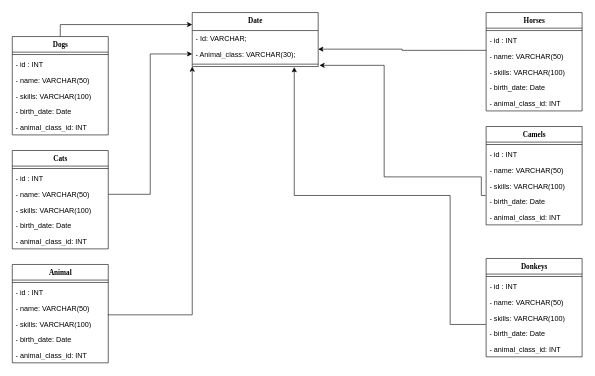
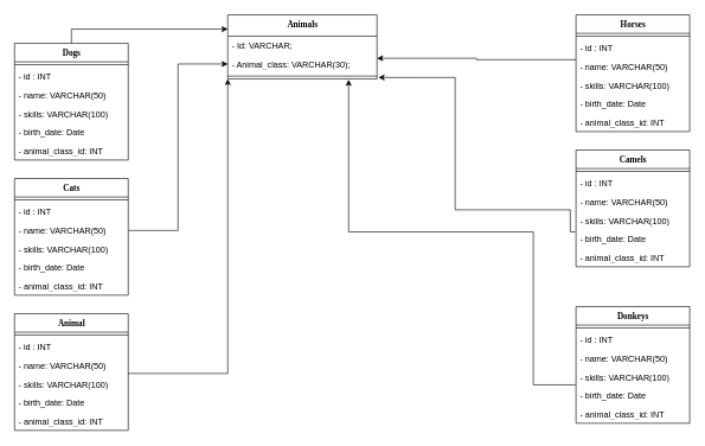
- <mxCell id="2" value="Date" style="swimlane;html=1;fontStyle=1;align=center;verticalAlign=top;childLayout=stackLayout;horizontal=1;startSize=30;horizontalStack=0;resizeParent=1;resizeLast=0;collapsible=1;marginBottom=0;swimlaneFillColor=#ffffff;rounded=0;shadow=0;comic=0;labelBackgroundColor=none;strokeWidth=1;fillColor=none;fontFamily=Verdana;fontSize=12" parent="1" vertex="1"><mxGeometry x="320" y="20" width="210" height="90" as="geometry" /></mxCell>
+ <mxCell id="2" value="Animals" style="swimlane;html=1;fontStyle=1;align=center;verticalAlign=top;childLayout=stackLayout;horizontal=1;startSize=30;horizontalStack=0;resizeParent=1;resizeLast=0;collapsible=1;marginBottom=0;swimlaneFillColor=#ffffff;rounded=0;shadow=0;comic=0;labelBackgroundColor=none;strokeWidth=1;fillColor=none;fontFamily=Verdana;fontSize=12" parent="1" vertex="1"><mxGeometry x="320" y="20" width="210" height="90" as="geometry" /></mxCell>
